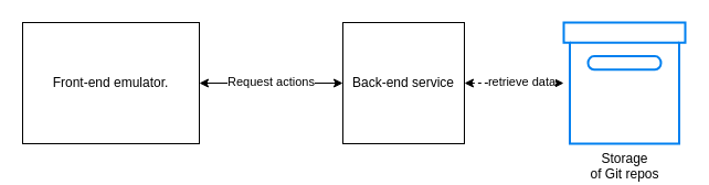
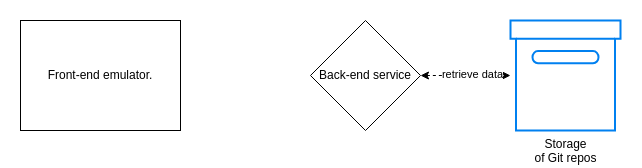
- <mxCell id="7" value="" style="endArrow=classic;startArrow=classic;html=1;rounded=0;exitX=1;exitY=0.5;exitDx=0;exitDy=0;entryX=0;entryY=0.5;entryDx=0;entryDy=0;" edge="1" parent="1" source="2" target="3"><mxGeometry width="50" height="50" relative="1" as="geometry"><mxPoint x="300" y="130" as="sourcePoint" /><mxPoint x="320" y="75" as="targetPoint" /></mxGeometry></mxCell>
- <mxCell id="8" value="Request actions" style="edgeLabel;html=1;align=center;verticalAlign=middle;resizable=0;points=[];" vertex="1" connectable="0" parent="7"><mxGeometry x="-0.013" y="2" relative="1" as="geometry"><mxPoint as="offset" /></mxGeometry></mxCell>
- <mxCell id="3" value="Back-end service" style="whiteSpace=wrap;html=1;aspect=fixed;" vertex="1" parent="1"><mxGeometry x="310" y="20" width="110" height="110" as="geometry" /></mxCell>
+ <mxCell id="3" value="Back-end service" style="rhombus;whiteSpace=wrap;html=1;aspect=fixed;" vertex="1" parent="1"><mxGeometry x="310" y="20" width="110" height="110" as="geometry" /></mxCell>
